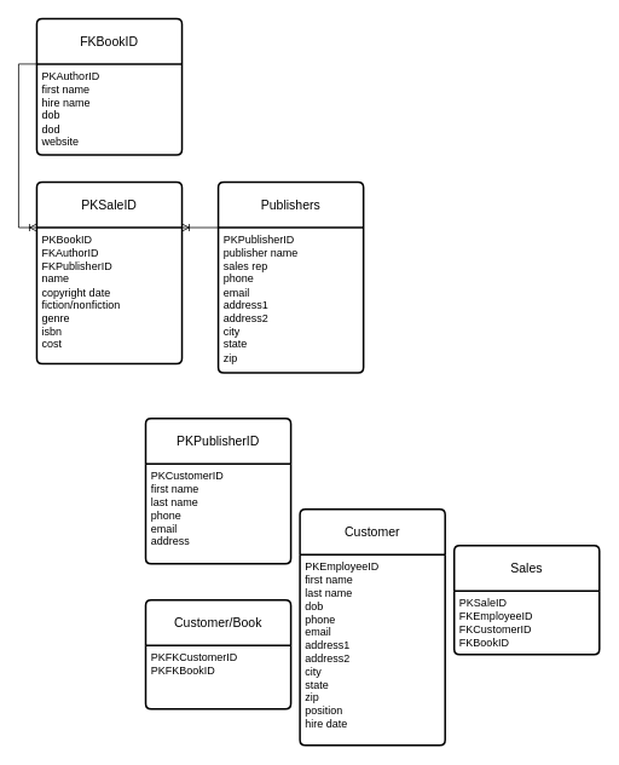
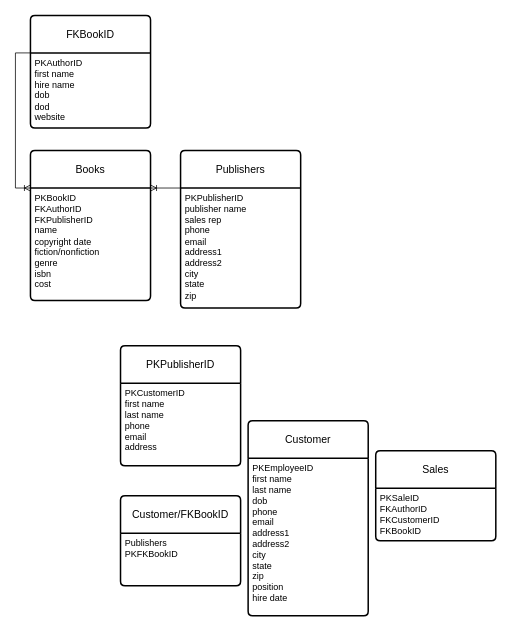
- <mxCell id="2" value="PKSaleID" style="swimlane;childLayout=stackLayout;horizontal=1;startSize=50;horizontalStack=0;rounded=1;fontSize=14;fontStyle=0;strokeWidth=2;resizeParent=0;resizeLast=1;shadow=0;dashed=0;align=center;arcSize=4;whiteSpace=wrap;html=1;" parent="1" vertex="1"><mxGeometry x="40" y="200" width="160" height="200" as="geometry" /></mxCell>
+ <mxCell id="2" value="Books" style="swimlane;childLayout=stackLayout;horizontal=1;startSize=50;horizontalStack=0;rounded=1;fontSize=14;fontStyle=0;strokeWidth=2;resizeParent=0;resizeLast=1;shadow=0;dashed=0;align=center;arcSize=4;whiteSpace=wrap;html=1;" parent="1" vertex="1"><mxGeometry x="40" y="200" width="160" height="200" as="geometry" /></mxCell>
- <mxCell id="14" value="Customer/Book" style="swimlane;childLayout=stackLayout;horizontal=1;startSize=50;horizontalStack=0;rounded=1;fontSize=14;fontStyle=0;strokeWidth=2;resizeParent=0;resizeLast=1;shadow=0;dashed=0;align=center;arcSize=4;whiteSpace=wrap;html=1;" vertex="1" parent="1"><mxGeometry x="160" y="660" width="160" height="120" as="geometry" /></mxCell>
+ <mxCell id="14" value="Customer/FKBookID" style="swimlane;childLayout=stackLayout;horizontal=1;startSize=50;horizontalStack=0;rounded=1;fontSize=14;fontStyle=0;strokeWidth=2;resizeParent=0;resizeLast=1;shadow=0;dashed=0;align=center;arcSize=4;whiteSpace=wrap;html=1;" vertex="1" parent="1"><mxGeometry x="160" y="660" width="160" height="120" as="geometry" /></mxCell>
- <mxCell id="13" value="PKSaleID&lt;br&gt;FKEmployeeID&lt;br&gt;FKCustomerID&lt;br&gt;FKBookID" style="align=left;strokeColor=none;fillColor=none;spacingLeft=4;fontSize=12;verticalAlign=top;resizable=0;rotatable=0;part=1;html=1;" parent="12" vertex="1"><mxGeometry y="50" width="160" height="70" as="geometry" /></mxCell>
+ <mxCell id="13" value="PKSaleID&lt;br&gt;FKAuthorID&lt;br&gt;FKCustomerID&lt;br&gt;FKBookID" style="align=left;strokeColor=none;fillColor=none;spacingLeft=4;fontSize=12;verticalAlign=top;resizable=0;rotatable=0;part=1;html=1;" parent="12" vertex="1"><mxGeometry y="50" width="160" height="70" as="geometry" /></mxCell>
- <mxCell id="15" value="PKFKCustomerID&lt;br&gt;PKFKBookID&lt;br&gt;" style="align=left;strokeColor=none;fillColor=none;spacingLeft=4;fontSize=12;verticalAlign=top;resizable=0;rotatable=0;part=1;html=1;" vertex="1" parent="14"><mxGeometry y="50" width="160" height="70" as="geometry" /></mxCell>
+ <mxCell id="15" value="Publishers&lt;br&gt;PKFKBookID&lt;br&gt;" style="align=left;strokeColor=none;fillColor=none;spacingLeft=4;fontSize=12;verticalAlign=top;resizable=0;rotatable=0;part=1;html=1;" vertex="1" parent="14"><mxGeometry y="50" width="160" height="70" as="geometry" /></mxCell>
